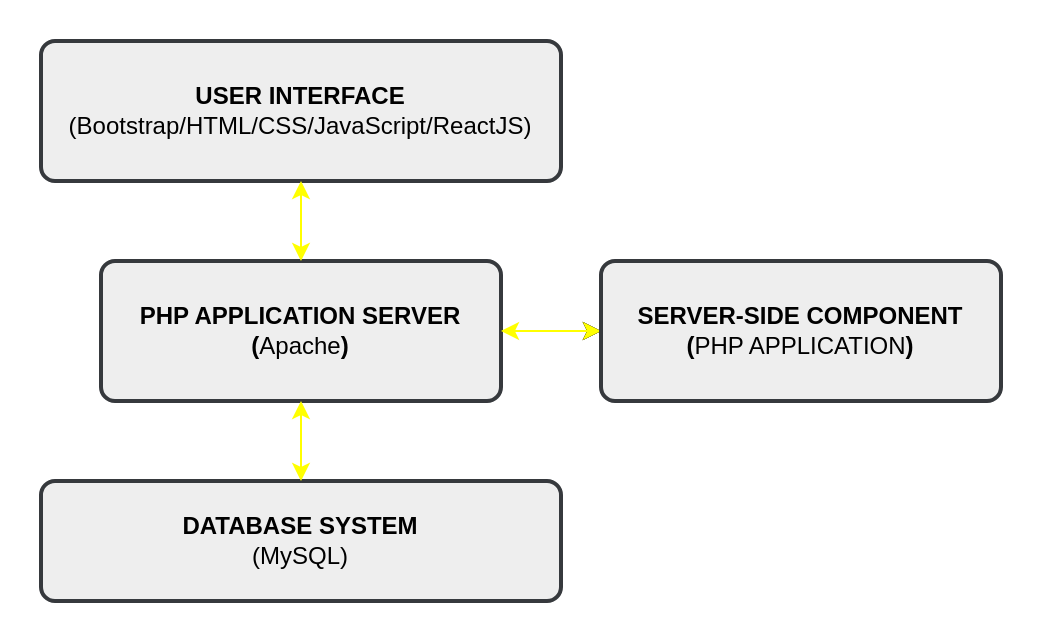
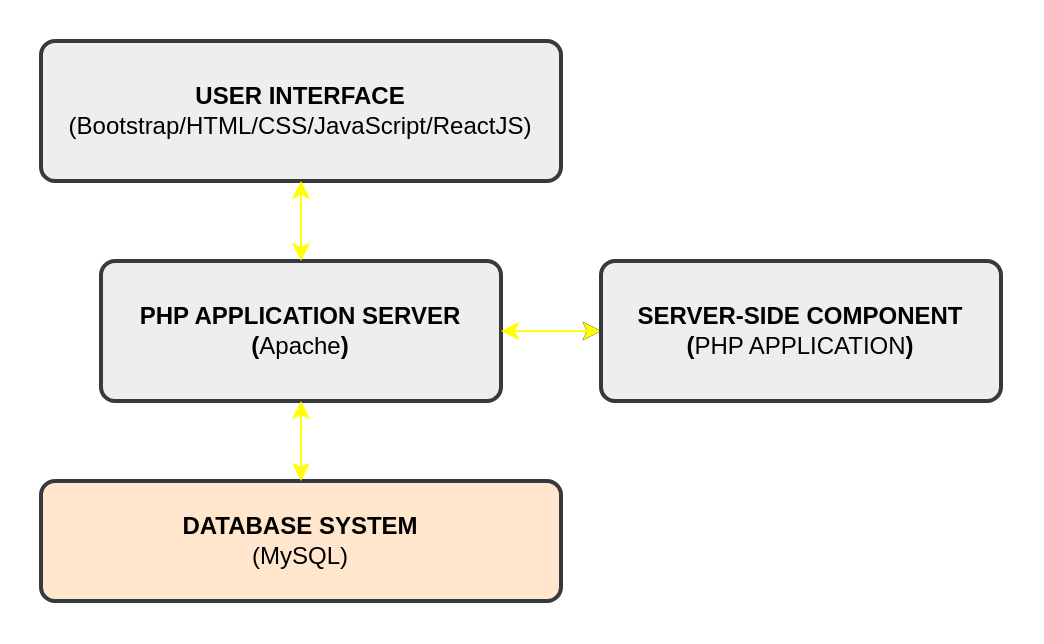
- <mxCell id="9" value="&lt;b&gt;DATABASE SYSTEM&lt;br&gt;&lt;/b&gt;(MySQL)" style="rounded=1;whiteSpace=wrap;html=1;absoluteArcSize=1;arcSize=14;strokeWidth=2;fillColor=#eeeeee;strokeColor=#36393d;fontColor=#000000;" parent="1" vertex="1"><mxGeometry x="20" y="240" width="260" height="60" as="geometry" /></mxCell>
+ <mxCell id="9" value="&lt;b&gt;DATABASE SYSTEM&lt;br&gt;&lt;/b&gt;(MySQL)" style="rounded=1;whiteSpace=wrap;html=1;absoluteArcSize=1;arcSize=14;strokeWidth=2;fillColor=#ffe6cc;strokeColor=#36393d;fontColor=#000000;" parent="1" vertex="1"><mxGeometry x="20" y="240" width="260" height="60" as="geometry" /></mxCell>
